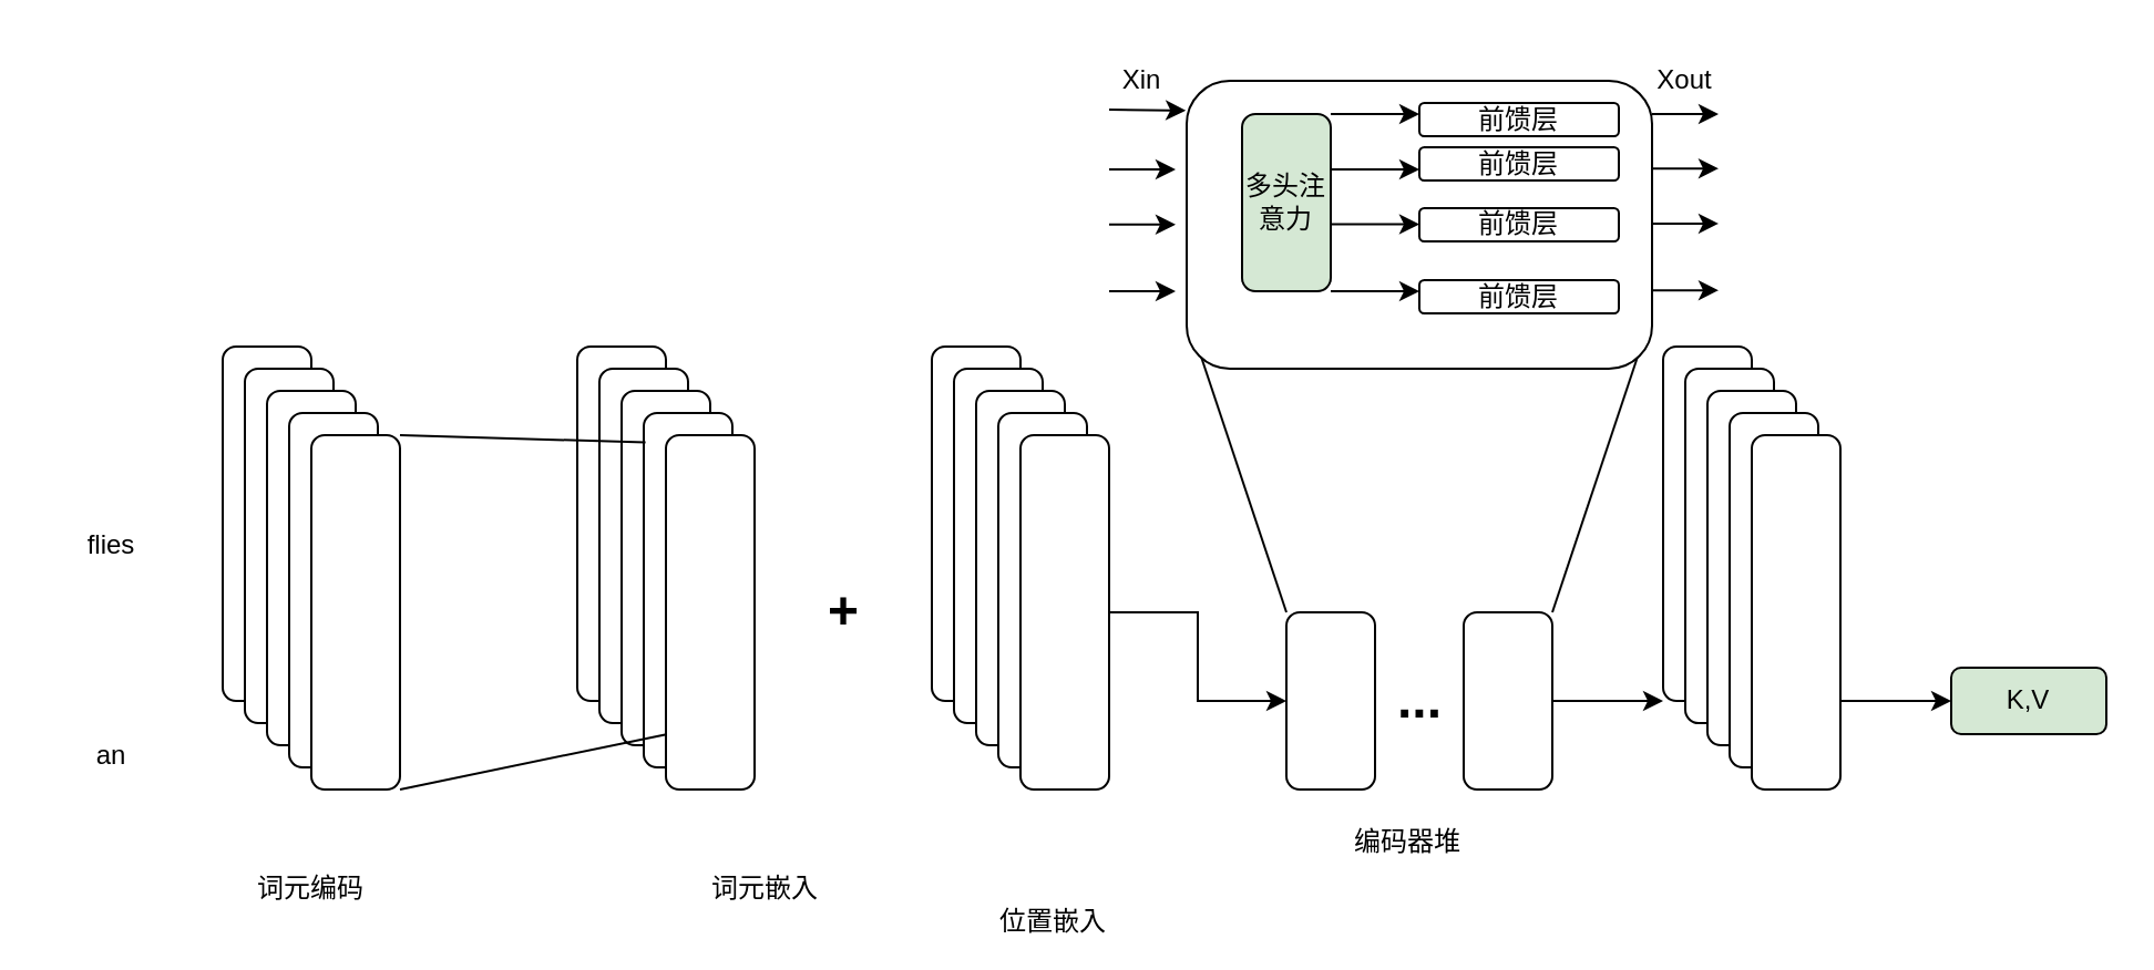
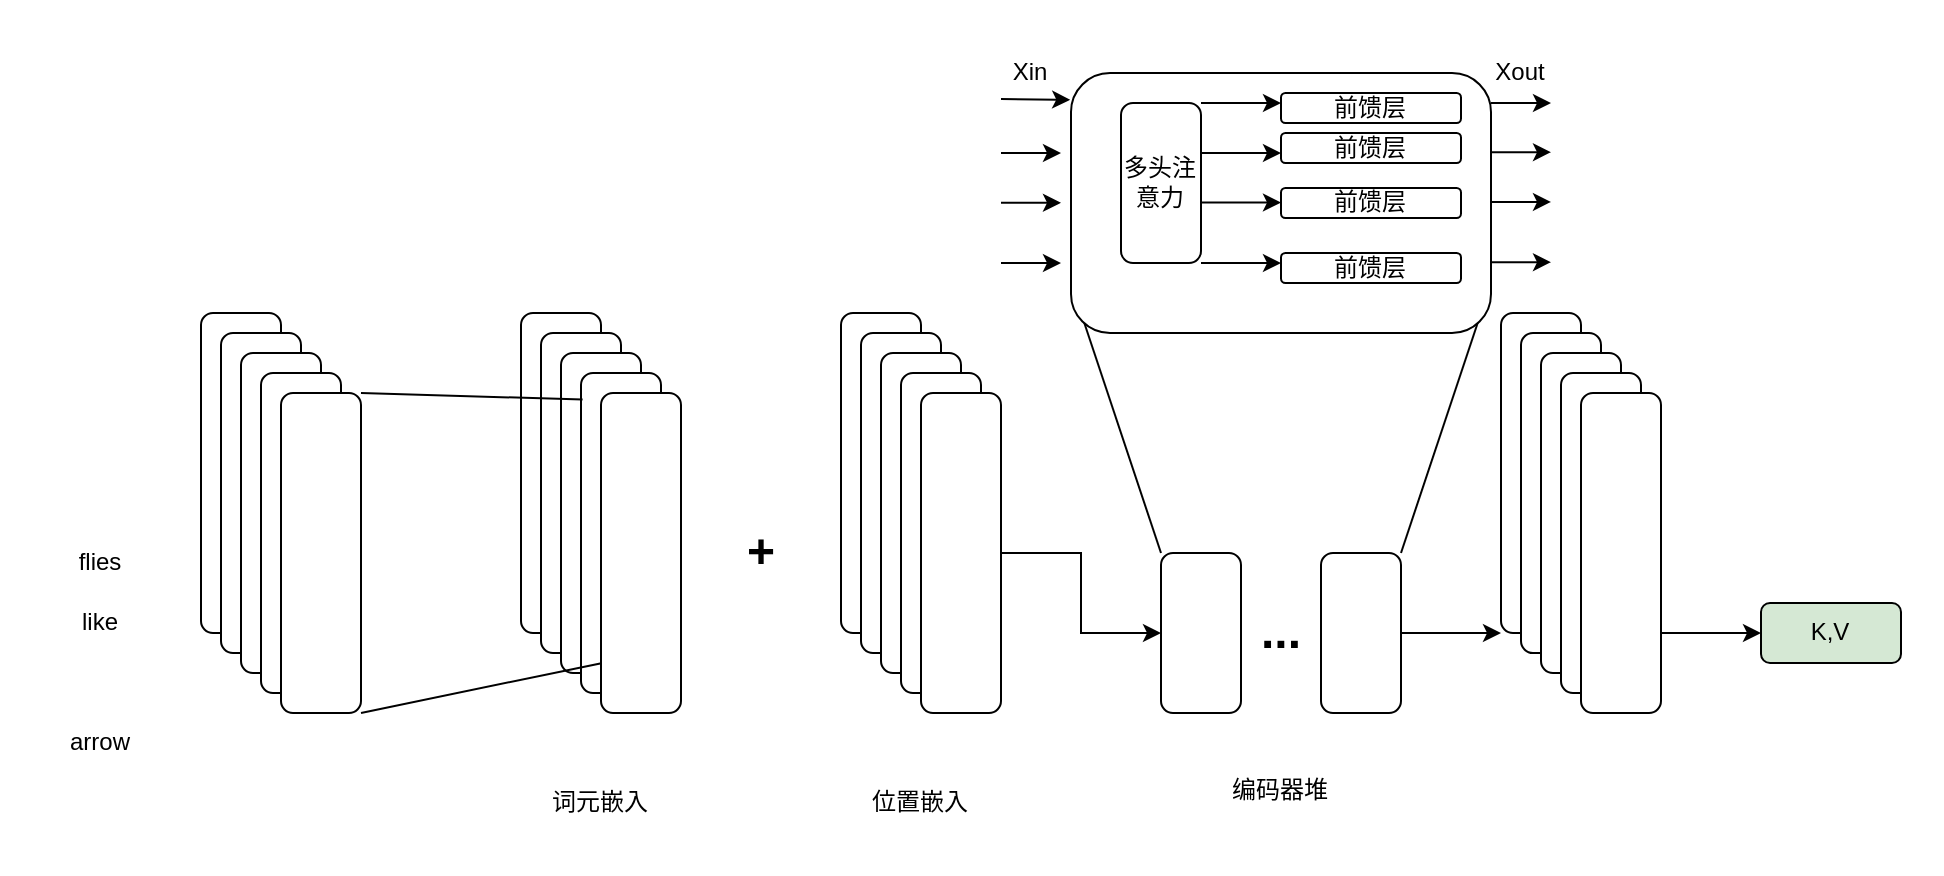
- <mxCell id="43" value="多头注意力" style="rounded=1;whiteSpace=wrap;html=1;fillColor=#d5e8d4;" vertex="1" parent="1"><mxGeometry x="560" y="51" width="40" height="80" as="geometry" /></mxCell>
+ <mxCell id="43" value="多头注意力" style="rounded=1;whiteSpace=wrap;html=1;" vertex="1" parent="1"><mxGeometry x="560" y="51" width="40" height="80" as="geometry" /></mxCell>
- <mxCell id="8" value="flies" style="text;html=1;strokeColor=none;fillColor=none;align=center;verticalAlign=middle;whiteSpace=wrap;rounded=0;" vertex="1" parent="1"><mxGeometry x="20" y="231" width="60" height="30" as="geometry" /></mxCell>
+ <mxCell id="8" value="flies" style="text;html=1;strokeColor=none;fillColor=none;align=center;verticalAlign=middle;whiteSpace=wrap;rounded=0;" vertex="1" parent="1"><mxGeometry x="20" y="266" width="60" height="30" as="geometry" /></mxCell>
+ <mxCell id="9" value="like" style="text;html=1;strokeColor=none;fillColor=none;align=center;verticalAlign=middle;whiteSpace=wrap;rounded=0;" vertex="1" parent="1"><mxGeometry x="20" y="296" width="60" height="30" as="geometry" /></mxCell>
- <mxCell id="10" value="an" style="text;html=1;strokeColor=none;fillColor=none;align=center;verticalAlign=middle;whiteSpace=wrap;rounded=0;" vertex="1" parent="1"><mxGeometry x="20" y="326" width="60" height="30" as="geometry" /></mxCell>
+ <mxCell id="11" value="arrow" style="text;html=1;strokeColor=none;fillColor=none;align=center;verticalAlign=middle;whiteSpace=wrap;rounded=0;" vertex="1" parent="1"><mxGeometry x="20" y="356" width="60" height="30" as="geometry" /></mxCell>
- <mxCell id="30" value="编码器堆" style="text;html=1;strokeColor=none;fillColor=none;align=center;verticalAlign=middle;whiteSpace=wrap;rounded=0;" vertex="1" parent="1"><mxGeometry x="605" y="365" width="60" height="30" as="geometry" /></mxCell>
+ <mxCell id="30" value="编码器堆" style="text;html=1;strokeColor=none;fillColor=none;align=center;verticalAlign=middle;whiteSpace=wrap;rounded=0;" vertex="1" parent="1"><mxGeometry x="610" y="380" width="60" height="30" as="geometry" /></mxCell>
- <mxCell id="7" value="词元编码" style="text;html=1;strokeColor=none;fillColor=none;align=center;verticalAlign=middle;whiteSpace=wrap;rounded=0;" vertex="1" parent="1"><mxGeometry x="110" y="386" width="60" height="30" as="geometry" /></mxCell>
- <mxCell id="19" value="词元嵌入" style="text;html=1;strokeColor=none;fillColor=none;align=center;verticalAlign=middle;whiteSpace=wrap;rounded=0;" vertex="1" parent="1"><mxGeometry x="315" y="386" width="60" height="30" as="geometry" /></mxCell>
+ <mxCell id="19" value="词元嵌入" style="text;html=1;strokeColor=none;fillColor=none;align=center;verticalAlign=middle;whiteSpace=wrap;rounded=0;" vertex="1" parent="1"><mxGeometry x="270" y="386" width="60" height="30" as="geometry" /></mxCell>
- <mxCell id="27" value="位置嵌入" style="text;html=1;strokeColor=none;fillColor=none;align=center;verticalAlign=middle;whiteSpace=wrap;rounded=0;" vertex="1" parent="1"><mxGeometry x="445" y="401" width="60" height="30" as="geometry" /></mxCell>
+ <mxCell id="27" value="位置嵌入" style="text;html=1;strokeColor=none;fillColor=none;align=center;verticalAlign=middle;whiteSpace=wrap;rounded=0;" vertex="1" parent="1"><mxGeometry x="430" y="386" width="60" height="30" as="geometry" /></mxCell>
